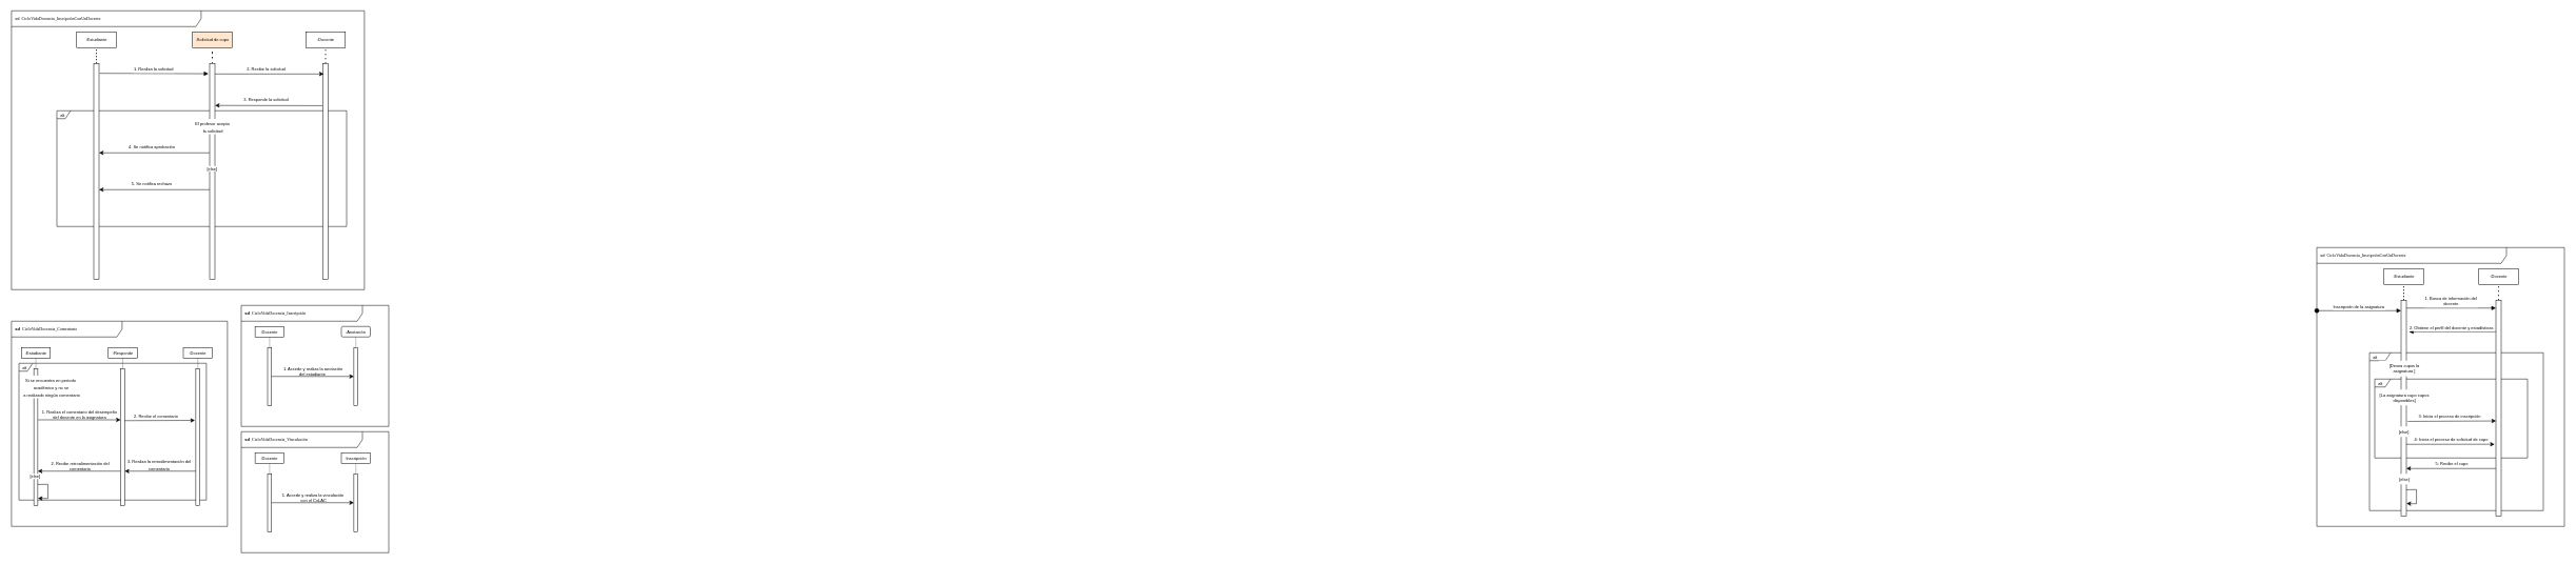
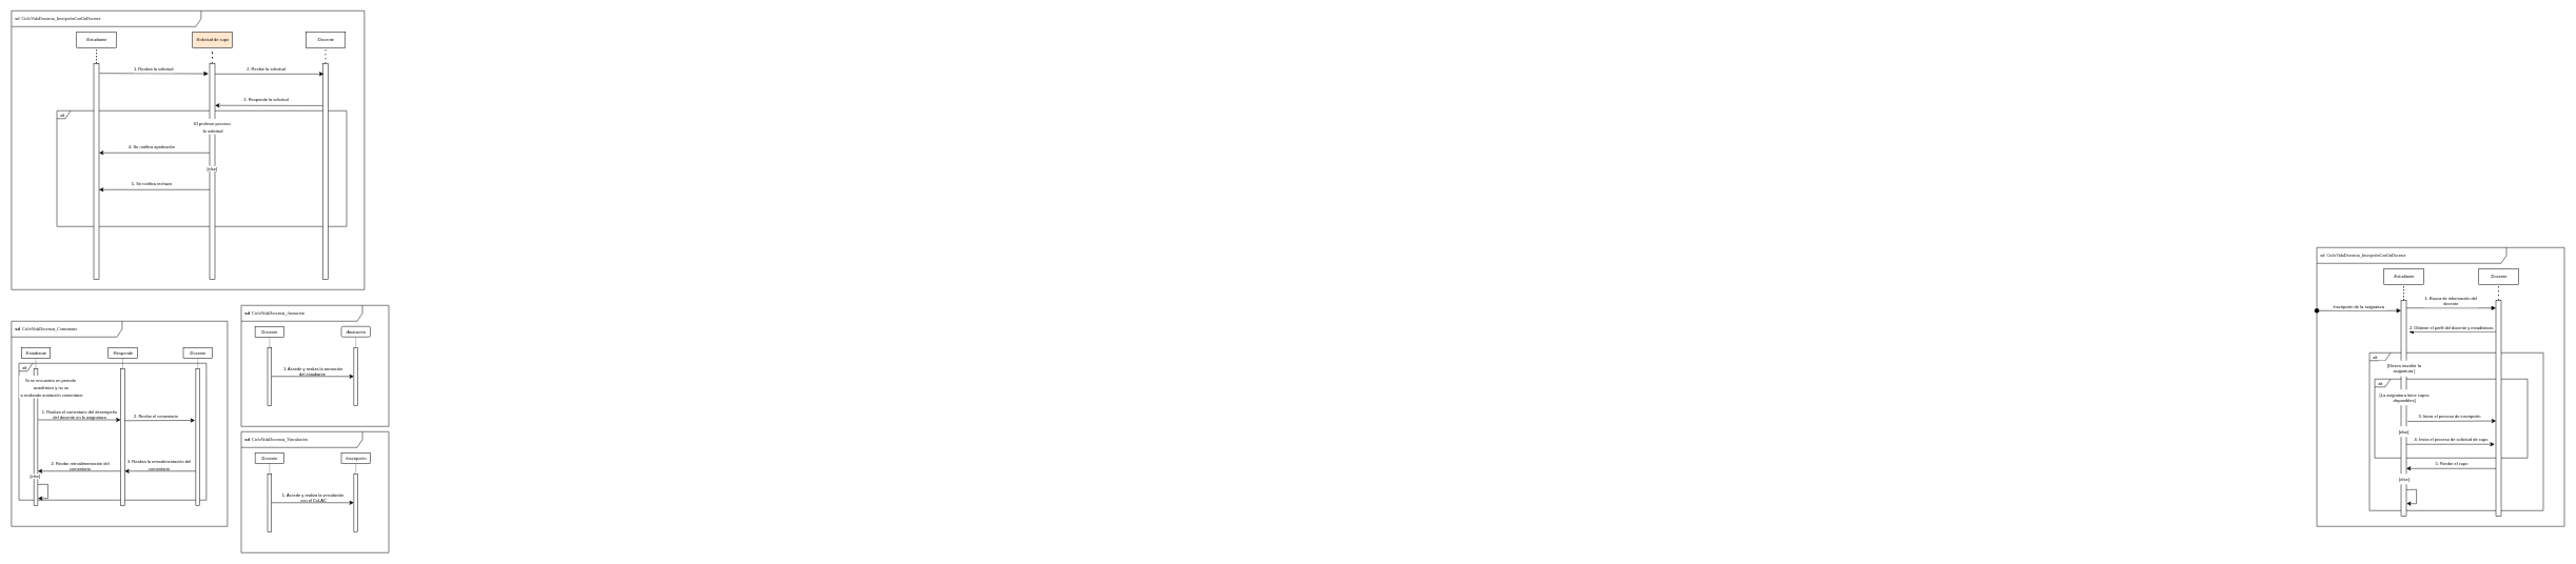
- <mxCell id="72" value="&lt;span style=&quot;font-size: 8px&quot;&gt;El profesor acepta&lt;/span&gt;&lt;br&gt;&lt;span style=&quot;font-size: 8px&quot;&gt;&amp;nbsp;la solicitud&lt;/span&gt;" style="text;html=1;align=center;verticalAlign=middle;resizable=0;points=[];autosize=1;strokeColor=none;fillColor=none;shadow=0;labelBackgroundColor=default;" parent="1" vertex="1"><mxGeometry x="362" y="220" width="80" height="40" as="geometry" /></mxCell>
+ <mxCell id="72" value="&lt;span style=&quot;font-size: 8px&quot;&gt;El profesor proceso&lt;/span&gt;&lt;br&gt;&lt;span style=&quot;font-size: 8px&quot;&gt;&amp;nbsp;la solicitud&lt;/span&gt;" style="text;html=1;align=center;verticalAlign=middle;resizable=0;points=[];autosize=1;strokeColor=none;fillColor=none;shadow=0;labelBackgroundColor=default;" parent="1" vertex="1"><mxGeometry x="362" y="220" width="80" height="40" as="geometry" /></mxCell>
- <mxCell id="16" value="&lt;b&gt;sd&lt;/b&gt;&amp;nbsp;&lt;span style=&quot;font-family: &amp;#34;verdana&amp;#34; ; text-align: center&quot;&gt;&amp;nbsp;CicloVidaDocencia_Inscripción&lt;/span&gt;" style="shape=umlFrame;whiteSpace=wrap;html=1;width=230;height=30;boundedLbl=1;verticalAlign=middle;align=left;spacingLeft=5;fontSize=8;fillColor=#FFFFFF;" parent="1" vertex="1"><mxGeometry x="457" y="580" width="280" height="230" as="geometry" /></mxCell>
+ <mxCell id="16" value="&lt;b&gt;sd&lt;/b&gt;&amp;nbsp;&lt;span style=&quot;font-family: &amp;#34;verdana&amp;#34; ; text-align: center&quot;&gt;&amp;nbsp;CicloVidaDocencia_Anotación&lt;/span&gt;" style="shape=umlFrame;whiteSpace=wrap;html=1;width=230;height=30;boundedLbl=1;verticalAlign=middle;align=left;spacingLeft=5;fontSize=8;fillColor=#FFFFFF;" parent="1" vertex="1"><mxGeometry x="457" y="580" width="280" height="230" as="geometry" /></mxCell>
- <mxCell id="55" value="[Desea cupos la asignatura ]" style="text;html=1;strokeColor=none;fillColor=#FFFFFF;align=center;verticalAlign=middle;whiteSpace=wrap;rounded=0;fontSize=8;" parent="1" vertex="1"><mxGeometry x="4515" y="685" width="97" height="30" as="geometry" /></mxCell>
+ <mxCell id="55" value="[Desea inscribir la asignatura ]" style="text;html=1;strokeColor=none;fillColor=#FFFFFF;align=center;verticalAlign=middle;whiteSpace=wrap;rounded=0;fontSize=8;" parent="1" vertex="1"><mxGeometry x="4515" y="685" width="97" height="30" as="geometry" /></mxCell>
- <mxCell id="32" value="&lt;font style=&quot;font-size: 8px&quot;&gt;Si se encuentra en periodo&amp;nbsp;&lt;br&gt;académico y no se&lt;br&gt;&amp;nbsp;a realizado ningún comentario&lt;/font&gt;" style="text;html=1;align=center;verticalAlign=middle;resizable=0;points=[];autosize=1;strokeColor=none;fillColor=none;shadow=0;labelBackgroundColor=default;" parent="1" vertex="1"><mxGeometry x="30.75" y="710" width="130" height="50" as="geometry" /></mxCell>
+ <mxCell id="32" value="&lt;font style=&quot;font-size: 8px&quot;&gt;Si se encuentra en periodo&amp;nbsp;&lt;br&gt;académico y no se&lt;br&gt;&amp;nbsp;a realizado anotación comentario&lt;/font&gt;" style="text;html=1;align=center;verticalAlign=middle;resizable=0;points=[];autosize=1;strokeColor=none;fillColor=none;shadow=0;labelBackgroundColor=default;" parent="1" vertex="1"><mxGeometry x="30.75" y="710" width="130" height="50" as="geometry" /></mxCell>
- <mxCell id="57" value="[La asignatura cupo cupos disponibles]" style="text;html=1;strokeColor=none;fillColor=#FFFFFF;align=center;verticalAlign=middle;whiteSpace=wrap;rounded=0;fontSize=8;" parent="1" vertex="1"><mxGeometry x="4515" y="740" width="97" height="30" as="geometry" /></mxCell>
+ <mxCell id="57" value="[La asignatura tiene cupos disponibles]" style="text;html=1;strokeColor=none;fillColor=#FFFFFF;align=center;verticalAlign=middle;whiteSpace=wrap;rounded=0;fontSize=8;" parent="1" vertex="1"><mxGeometry x="4515" y="740" width="97" height="30" as="geometry" /></mxCell>
